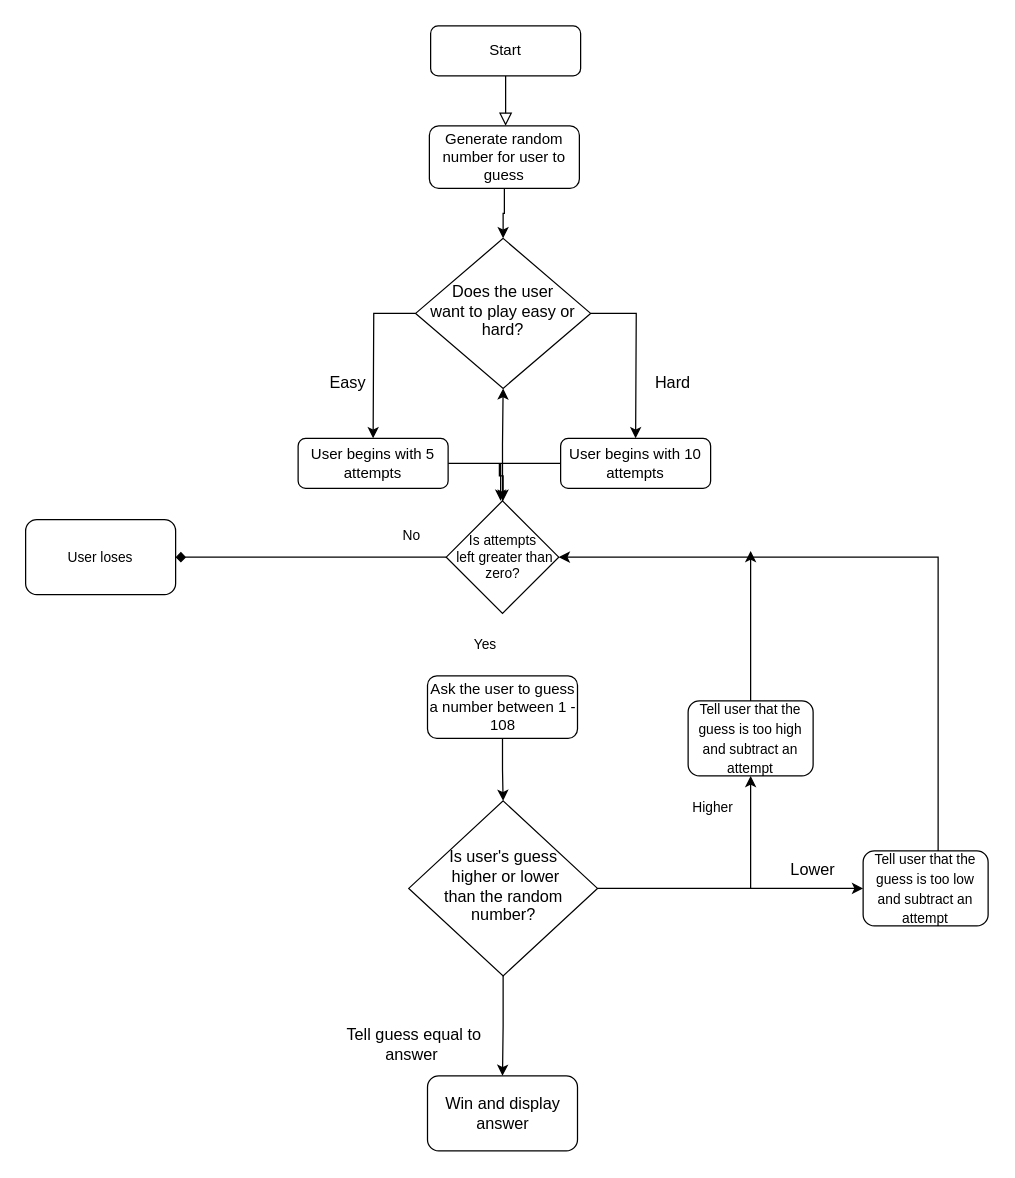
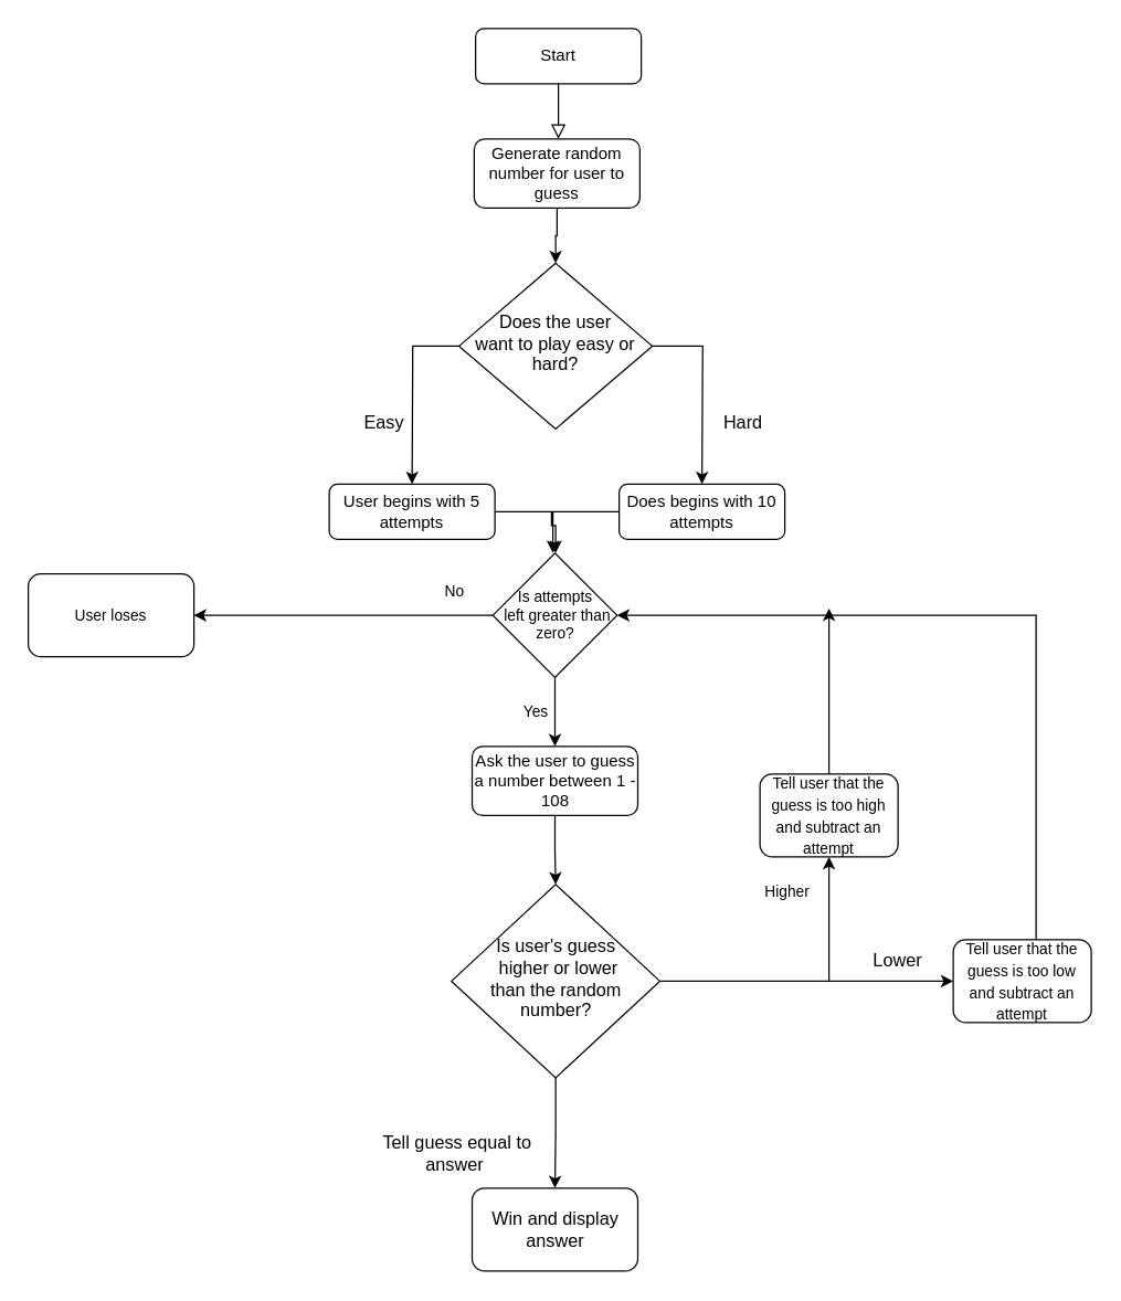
- <mxCell id="26" style="edgeStyle=orthogonalEdgeStyle;rounded=0;orthogonalLoop=1;jettySize=auto;html=1;fontSize=11;" edge="1" parent="1" source="28" target="13"><mxGeometry relative="1" as="geometry" /></mxCell>
+ <mxCell id="26" style="edgeStyle=orthogonalEdgeStyle;rounded=0;orthogonalLoop=1;jettySize=auto;html=1;entryX=0.5;entryY=0;entryDx=0;entryDy=0;fontSize=11;" edge="1" parent="1" source="28" target="5"><mxGeometry relative="1" as="geometry" /></mxCell>
- <mxCell id="19" value="User begins with 10 attempts" style="rounded=1;whiteSpace=wrap;html=1;fontSize=12;glass=0;strokeWidth=1;shadow=0;" vertex="1" parent="1"><mxGeometry x="448" y="350" width="120" height="40" as="geometry" /></mxCell>
+ <mxCell id="19" value="Does begins with 10 attempts" style="rounded=1;whiteSpace=wrap;html=1;fontSize=12;glass=0;strokeWidth=1;shadow=0;" vertex="1" parent="1"><mxGeometry x="448" y="350" width="120" height="40" as="geometry" /></mxCell>
- <mxCell id="27" style="edgeStyle=orthogonalEdgeStyle;rounded=0;orthogonalLoop=1;jettySize=auto;html=1;fontSize=11;entryX=1;entryY=0.5;entryDx=0;entryDy=0;endArrow=diamond;" edge="1" parent="1" source="28" target="31"><mxGeometry relative="1" as="geometry"><mxPoint x="300" y="445" as="targetPoint" /></mxGeometry></mxCell>
+ <mxCell id="27" style="edgeStyle=orthogonalEdgeStyle;rounded=0;orthogonalLoop=1;jettySize=auto;html=1;fontSize=11;entryX=1;entryY=0.5;entryDx=0;entryDy=0;" edge="1" parent="1" source="28" target="31"><mxGeometry relative="1" as="geometry"><mxPoint x="300" y="445" as="targetPoint" /></mxGeometry></mxCell>
